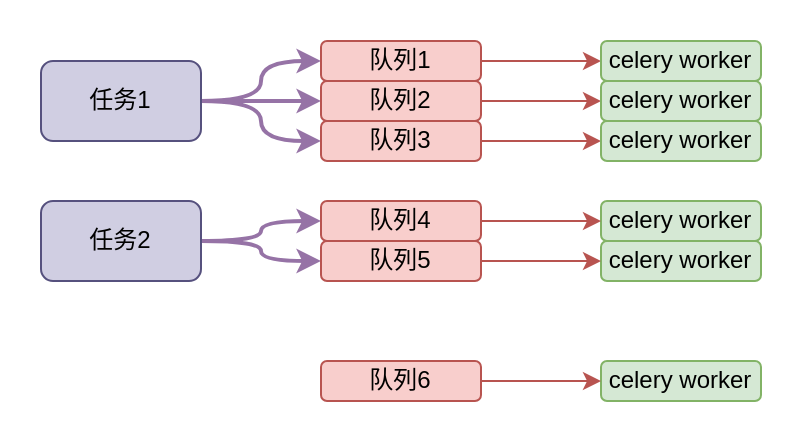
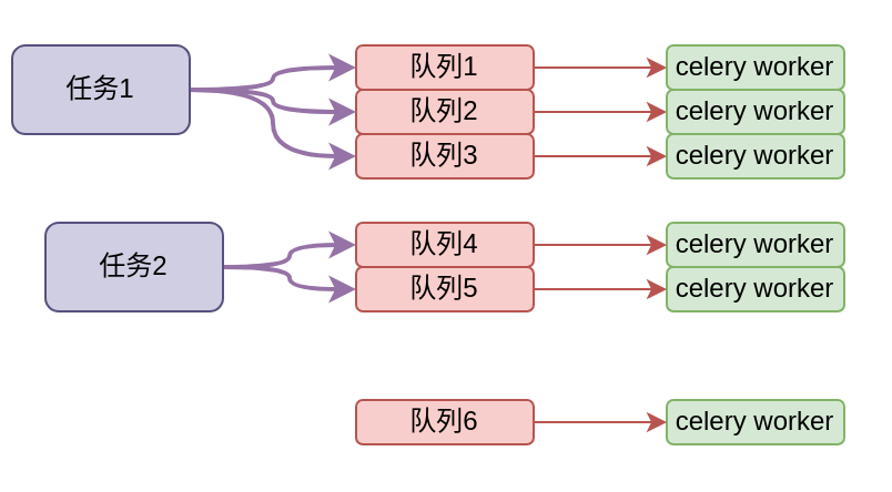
- <mxCell id="5" value="任务1" style="rounded=1;whiteSpace=wrap;html=1;fillColor=#d0cee2;strokeColor=#56517e;" vertex="1" parent="1"><mxGeometry x="20" y="30" width="80" height="40" as="geometry" /></mxCell>
+ <mxCell id="5" value="任务1" style="rounded=1;whiteSpace=wrap;html=1;fillColor=#d0cee2;strokeColor=#56517e;" vertex="1" parent="1"><mxGeometry x="5" y="20" width="80" height="40" as="geometry" /></mxCell>
